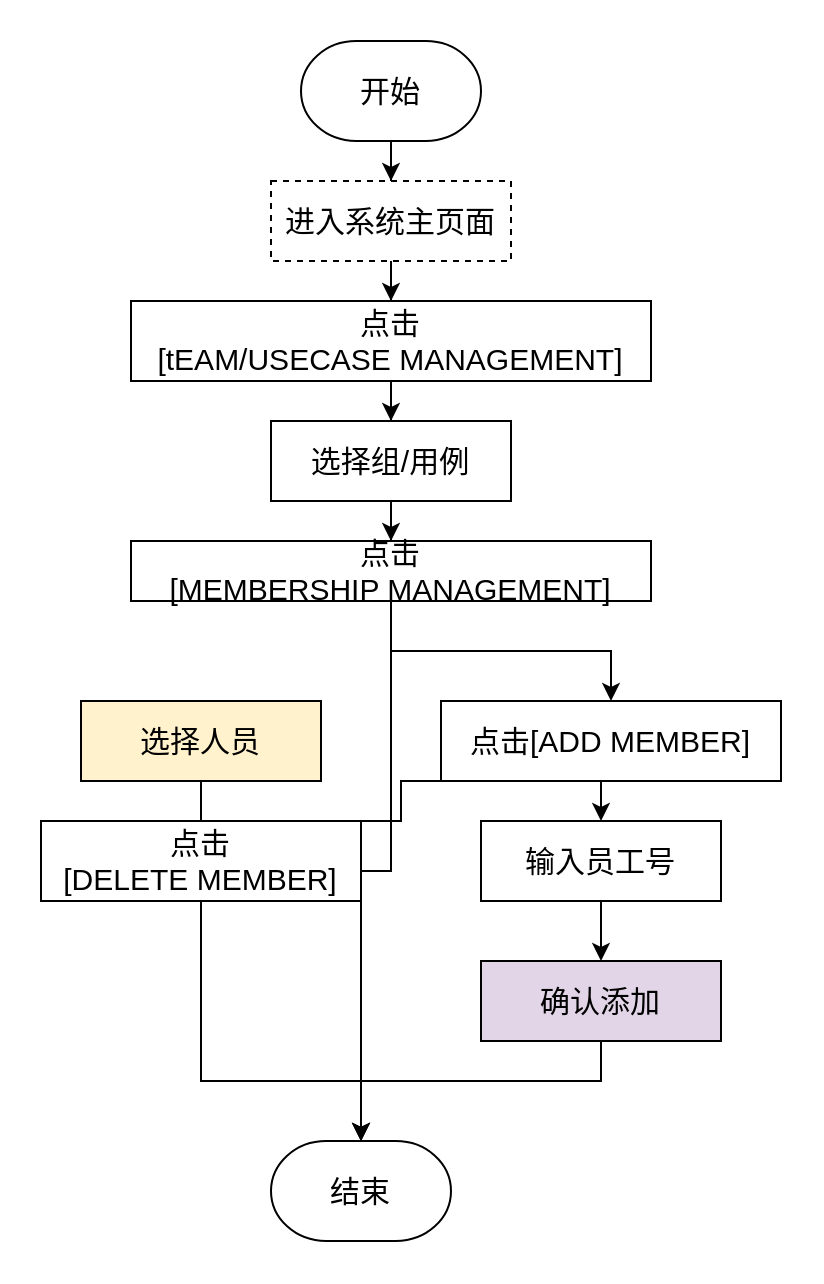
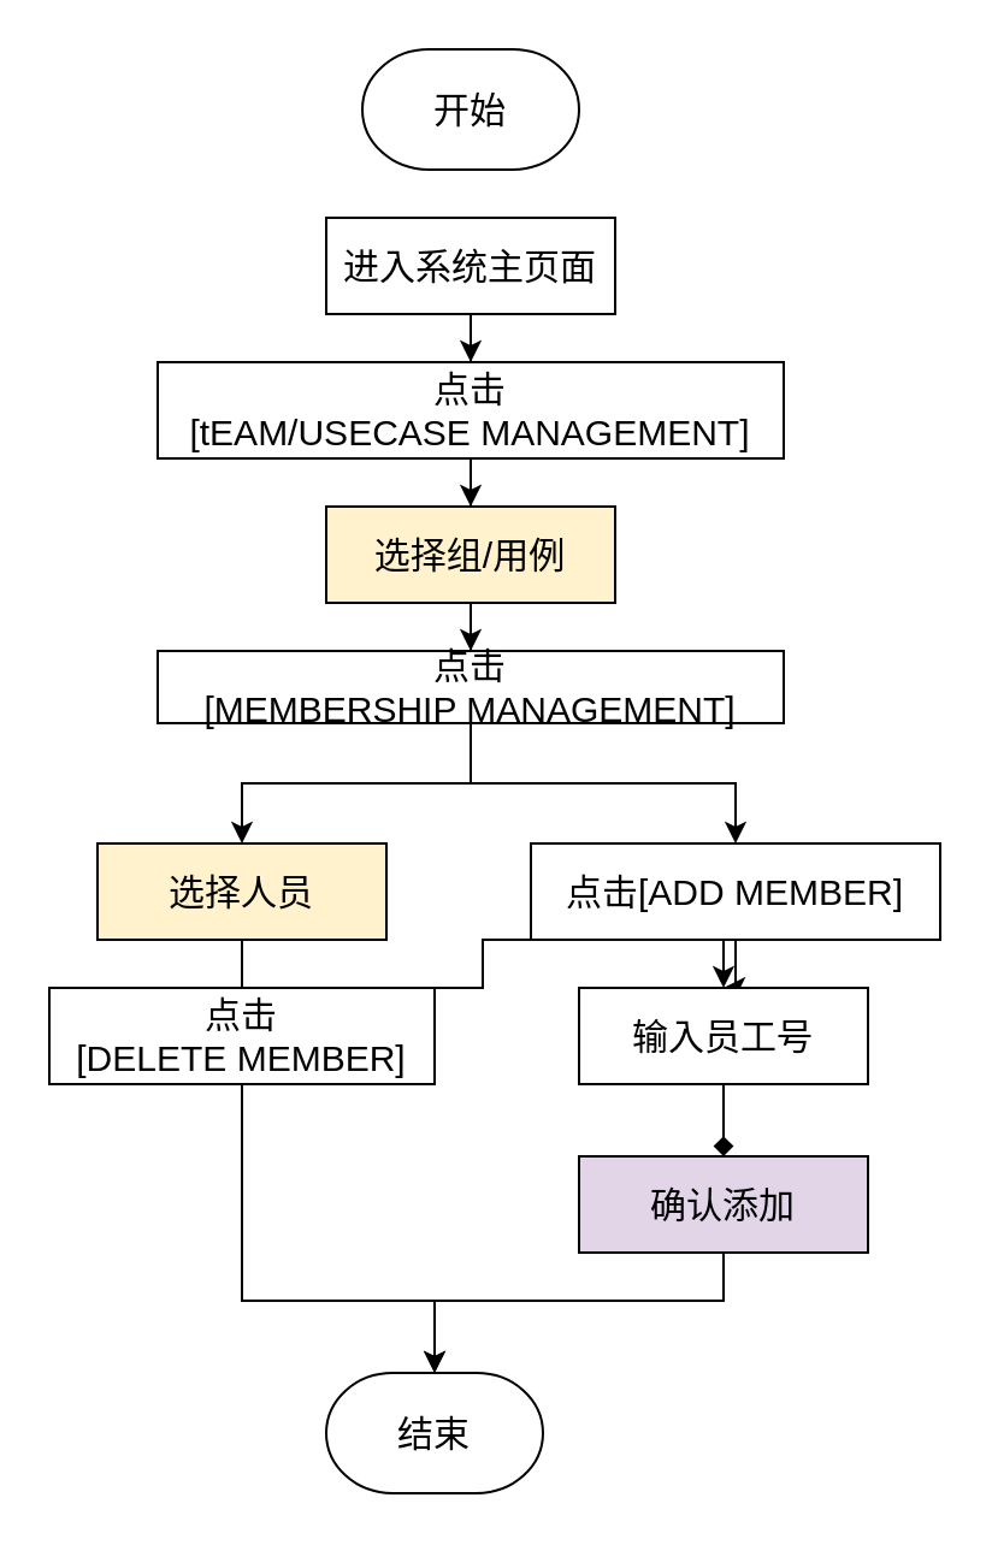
- <mxCell id="2" style="edgeStyle=orthogonalEdgeStyle;rounded=0;orthogonalLoop=1;jettySize=auto;html=1;exitX=0.5;exitY=1;exitDx=0;exitDy=0;exitPerimeter=0;" parent="1" source="3" target="5" edge="1"><mxGeometry relative="1" as="geometry" /></mxCell>
- <mxCell id="5" value="&lt;font style=&quot;font-size: 15px&quot;&gt;进入系统主页面&lt;/font&gt;" style="rounded=0;whiteSpace=wrap;html=1;dashed=1;" parent="1" vertex="1"><mxGeometry x="135" y="90" width="120" height="40" as="geometry" /></mxCell>
+ <mxCell id="5" value="&lt;font style=&quot;font-size: 15px&quot;&gt;进入系统主页面&lt;/font&gt;" style="rounded=0;whiteSpace=wrap;html=1;" parent="1" vertex="1"><mxGeometry x="135" y="90" width="120" height="40" as="geometry" /></mxCell>
- <mxCell id="9" value="&lt;font style=&quot;font-size: 15px&quot;&gt;选择组/用例&lt;/font&gt;" style="rounded=0;whiteSpace=wrap;html=1;" parent="1" vertex="1"><mxGeometry x="135" y="210" width="120" height="40" as="geometry" /></mxCell>
+ <mxCell id="9" value="&lt;font style=&quot;font-size: 15px&quot;&gt;选择组/用例&lt;/font&gt;" style="rounded=0;whiteSpace=wrap;html=1;fillColor=#fff2cc;" parent="1" vertex="1"><mxGeometry x="135" y="210" width="120" height="40" as="geometry" /></mxCell>
- <mxCell id="10" style="edgeStyle=orthogonalEdgeStyle;rounded=0;orthogonalLoop=1;jettySize=auto;html=1;exitX=0.5;exitY=1;exitDx=0;exitDy=0;" parent="1" source="12" target="23" edge="1"><mxGeometry relative="1" as="geometry" /></mxCell>
+ <mxCell id="10" style="edgeStyle=orthogonalEdgeStyle;rounded=0;orthogonalLoop=1;jettySize=auto;html=1;exitX=0.5;exitY=1;exitDx=0;exitDy=0;" parent="1" source="12" target="20" edge="1"><mxGeometry relative="1" as="geometry" /></mxCell>
+ <mxCell id="15" style="edgeStyle=orthogonalEdgeStyle;rounded=0;orthogonalLoop=1;jettySize=auto;html=1;exitX=0.5;exitY=1;exitDx=0;exitDy=0;" parent="1" source="16" target="18" edge="1"><mxGeometry relative="1" as="geometry" /></mxCell>
- <mxCell id="17" style="edgeStyle=orthogonalEdgeStyle;rounded=0;orthogonalLoop=1;jettySize=auto;html=1;exitX=0.5;exitY=1;exitDx=0;exitDy=0;" parent="1" source="18" target="22" edge="1"><mxGeometry relative="1" as="geometry" /></mxCell>
+ <mxCell id="17" style="edgeStyle=orthogonalEdgeStyle;rounded=0;orthogonalLoop=1;jettySize=auto;html=1;exitX=0.5;exitY=1;exitDx=0;exitDy=0;endArrow=diamond;" parent="1" source="18" target="22" edge="1"><mxGeometry relative="1" as="geometry" /></mxCell>
